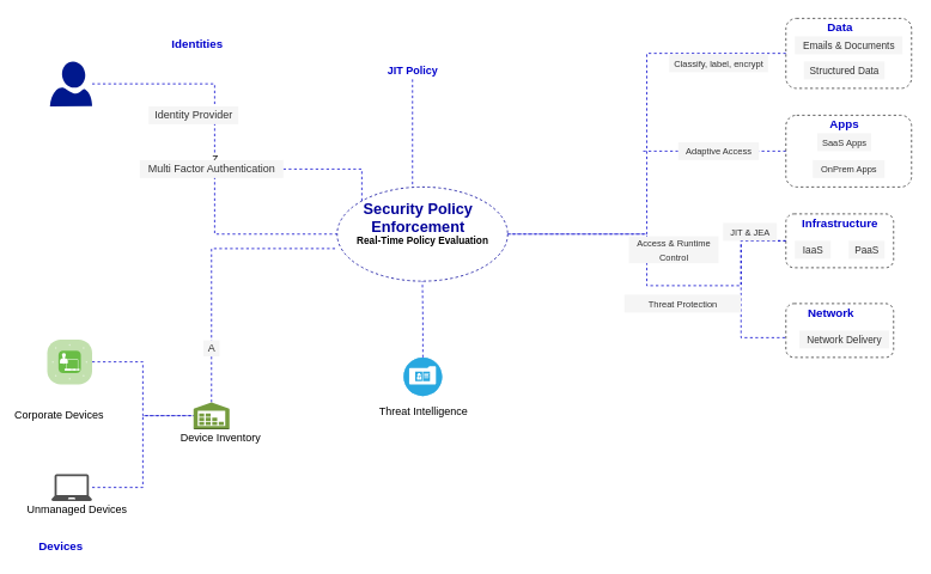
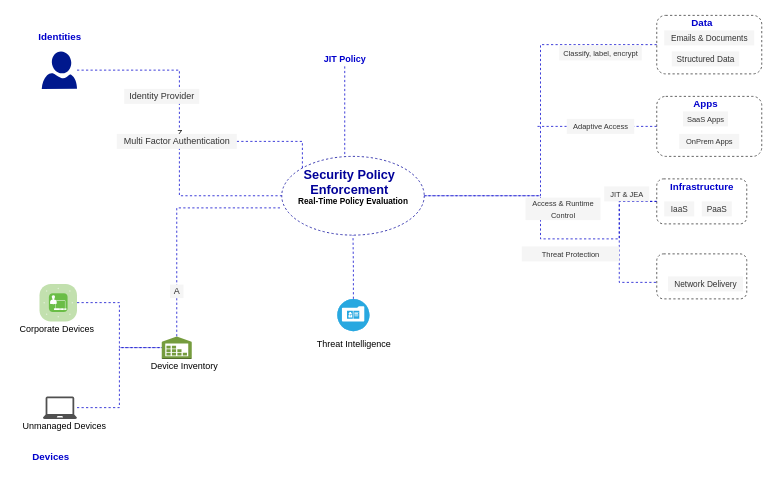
- <mxCell id="10" value="&lt;b&gt;&lt;font style=&quot;font-size: 13px&quot; color=&quot;#0000cc&quot;&gt;Identities&lt;/font&gt;&lt;/b&gt;" style="text;html=1;resizable=0;autosize=1;align=center;verticalAlign=middle;points=[];fillColor=none;strokeColor=none;rounded=0;dashed=1;" vertex="1" parent="1"><mxGeometry x="183.5" y="38" width="70" height="20" as="geometry" /></mxCell>
+ <mxCell id="10" value="&lt;b&gt;&lt;font style=&quot;font-size: 13px&quot; color=&quot;#0000cc&quot;&gt;Identities&lt;/font&gt;&lt;/b&gt;" style="text;html=1;resizable=0;autosize=1;align=center;verticalAlign=middle;points=[];fillColor=none;strokeColor=none;rounded=0;dashed=1;" vertex="1" parent="1"><mxGeometry x="43.5" y="38" width="70" height="20" as="geometry" /></mxCell>
- <mxCell id="47" value="&lt;font style=&quot;font-size: 11px&quot;&gt;PaaS&lt;/font&gt;" style="text;html=1;resizable=0;autosize=1;align=center;verticalAlign=middle;points=[];rounded=0;dashed=1;fillColor=#f5f5f5;fontColor=#333333;" vertex="1" parent="1"><mxGeometry x="945" y="268" width="40" height="20" as="geometry" /></mxCell>
+ <mxCell id="47" value="&lt;font style=&quot;font-size: 11px&quot;&gt;PaaS&lt;/font&gt;" style="text;html=1;resizable=0;autosize=1;align=center;verticalAlign=middle;points=[];rounded=0;dashed=1;fillColor=#f5f5f5;fontColor=#333333;" vertex="1" parent="1"><mxGeometry x="935" y="268" width="40" height="20" as="geometry" /></mxCell>
- <mxCell id="38" value="&lt;b&gt;&lt;font color=&quot;#0000cc&quot; style=&quot;font-size: 13px&quot;&gt;Network&lt;/font&gt;&lt;/b&gt;" style="text;html=1;resizable=0;autosize=1;align=center;verticalAlign=middle;points=[];fillColor=none;strokeColor=none;rounded=0;dashed=1;" vertex="1" parent="1"><mxGeometry x="890" y="338" width="70" height="20" as="geometry" /></mxCell>
- <mxCell id="20" value="Corporate Devices" style="text;html=1;resizable=0;autosize=1;align=center;verticalAlign=middle;points=[];fillColor=none;strokeColor=none;rounded=0;dashed=1;" vertex="1" parent="1"><mxGeometry x="10" y="453" width="110" height="20" as="geometry" /></mxCell>
+ <mxCell id="20" value="Corporate Devices" style="text;html=1;resizable=0;autosize=1;align=center;verticalAlign=middle;points=[];fillColor=none;strokeColor=none;rounded=0;dashed=1;" vertex="1" parent="1"><mxGeometry x="20" y="428" width="110" height="20" as="geometry" /></mxCell>
